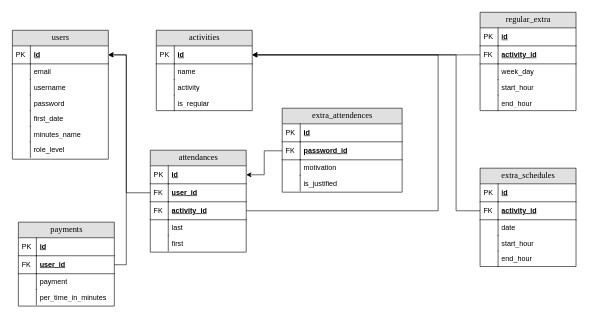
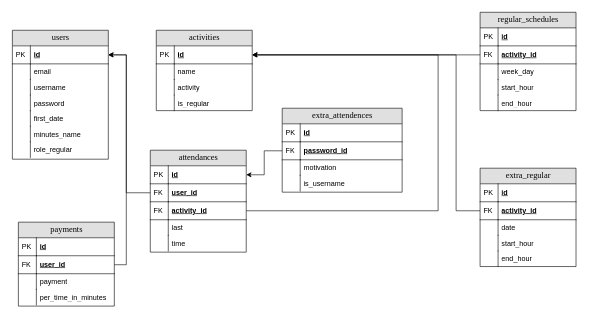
- <mxCell id="26" value="regular_extra" style="swimlane;html=1;fontStyle=0;childLayout=stackLayout;horizontal=1;startSize=26;fillColor=#e0e0e0;horizontalStack=0;resizeParent=1;resizeLast=0;collapsible=1;marginBottom=0;swimlaneFillColor=#ffffff;align=center;rounded=0;shadow=0;comic=0;labelBackgroundColor=none;strokeWidth=1;fontFamily=Verdana;fontSize=14" parent="1" vertex="1"><mxGeometry x="800" y="20" width="160" height="164" as="geometry" /></mxCell>
+ <mxCell id="26" value="regular_schedules" style="swimlane;html=1;fontStyle=0;childLayout=stackLayout;horizontal=1;startSize=26;fillColor=#e0e0e0;horizontalStack=0;resizeParent=1;resizeLast=0;collapsible=1;marginBottom=0;swimlaneFillColor=#ffffff;align=center;rounded=0;shadow=0;comic=0;labelBackgroundColor=none;strokeWidth=1;fontFamily=Verdana;fontSize=14" parent="1" vertex="1"><mxGeometry x="800" y="20" width="160" height="164" as="geometry" /></mxCell>
- <mxCell id="15" value="role_level" style="shape=partialRectangle;top=0;left=0;right=0;bottom=0;html=1;align=left;verticalAlign=top;fillColor=none;spacingLeft=34;spacingRight=4;whiteSpace=wrap;overflow=hidden;rotatable=0;points=[[0,0.5],[1,0.5]];portConstraint=eastwest;dropTarget=0;" parent="2" vertex="1"><mxGeometry y="186" width="160" height="26" as="geometry" /></mxCell>
+ <mxCell id="15" value="role_regular" style="shape=partialRectangle;top=0;left=0;right=0;bottom=0;html=1;align=left;verticalAlign=top;fillColor=none;spacingLeft=34;spacingRight=4;whiteSpace=wrap;overflow=hidden;rotatable=0;points=[[0,0.5],[1,0.5]];portConstraint=eastwest;dropTarget=0;" parent="2" vertex="1"><mxGeometry y="186" width="160" height="26" as="geometry" /></mxCell>
- <mxCell id="61" value="extra_schedules" style="swimlane;html=1;fontStyle=0;childLayout=stackLayout;horizontal=1;startSize=26;fillColor=#e0e0e0;horizontalStack=0;resizeParent=1;resizeLast=0;collapsible=1;marginBottom=0;swimlaneFillColor=#ffffff;align=center;rounded=0;shadow=0;comic=0;labelBackgroundColor=none;strokeWidth=1;fontFamily=Verdana;fontSize=14" parent="1" vertex="1"><mxGeometry x="800" y="280" width="160" height="164" as="geometry" /></mxCell>
+ <mxCell id="61" value="extra_regular" style="swimlane;html=1;fontStyle=0;childLayout=stackLayout;horizontal=1;startSize=26;fillColor=#e0e0e0;horizontalStack=0;resizeParent=1;resizeLast=0;collapsible=1;marginBottom=0;swimlaneFillColor=#ffffff;align=center;rounded=0;shadow=0;comic=0;labelBackgroundColor=none;strokeWidth=1;fontFamily=Verdana;fontSize=14" parent="1" vertex="1"><mxGeometry x="800" y="280" width="160" height="164" as="geometry" /></mxCell>
- <mxCell id="80" value="is_justified" style="shape=partialRectangle;top=0;left=0;right=0;bottom=0;html=1;align=left;verticalAlign=top;fillColor=none;spacingLeft=34;spacingRight=4;whiteSpace=wrap;overflow=hidden;rotatable=0;points=[[0,0.5],[1,0.5]];portConstraint=eastwest;dropTarget=0;" parent="73" vertex="1"><mxGeometry y="112" width="200" height="26" as="geometry" /></mxCell>
+ <mxCell id="80" value="is_username" style="shape=partialRectangle;top=0;left=0;right=0;bottom=0;html=1;align=left;verticalAlign=top;fillColor=none;spacingLeft=34;spacingRight=4;whiteSpace=wrap;overflow=hidden;rotatable=0;points=[[0,0.5],[1,0.5]];portConstraint=eastwest;dropTarget=0;" parent="73" vertex="1"><mxGeometry y="112" width="200" height="26" as="geometry" /></mxCell>
- <mxCell id="47" value="first" style="shape=partialRectangle;top=0;left=0;right=0;bottom=0;html=1;align=left;verticalAlign=top;fillColor=none;spacingLeft=34;spacingRight=4;whiteSpace=wrap;overflow=hidden;rotatable=0;points=[[0,0.5],[1,0.5]];portConstraint=eastwest;dropTarget=0;" parent="38" vertex="1"><mxGeometry y="142" width="160" height="26" as="geometry" /></mxCell>
+ <mxCell id="47" value="time" style="shape=partialRectangle;top=0;left=0;right=0;bottom=0;html=1;align=left;verticalAlign=top;fillColor=none;spacingLeft=34;spacingRight=4;whiteSpace=wrap;overflow=hidden;rotatable=0;points=[[0,0.5],[1,0.5]];portConstraint=eastwest;dropTarget=0;" parent="38" vertex="1"><mxGeometry y="142" width="160" height="26" as="geometry" /></mxCell>
